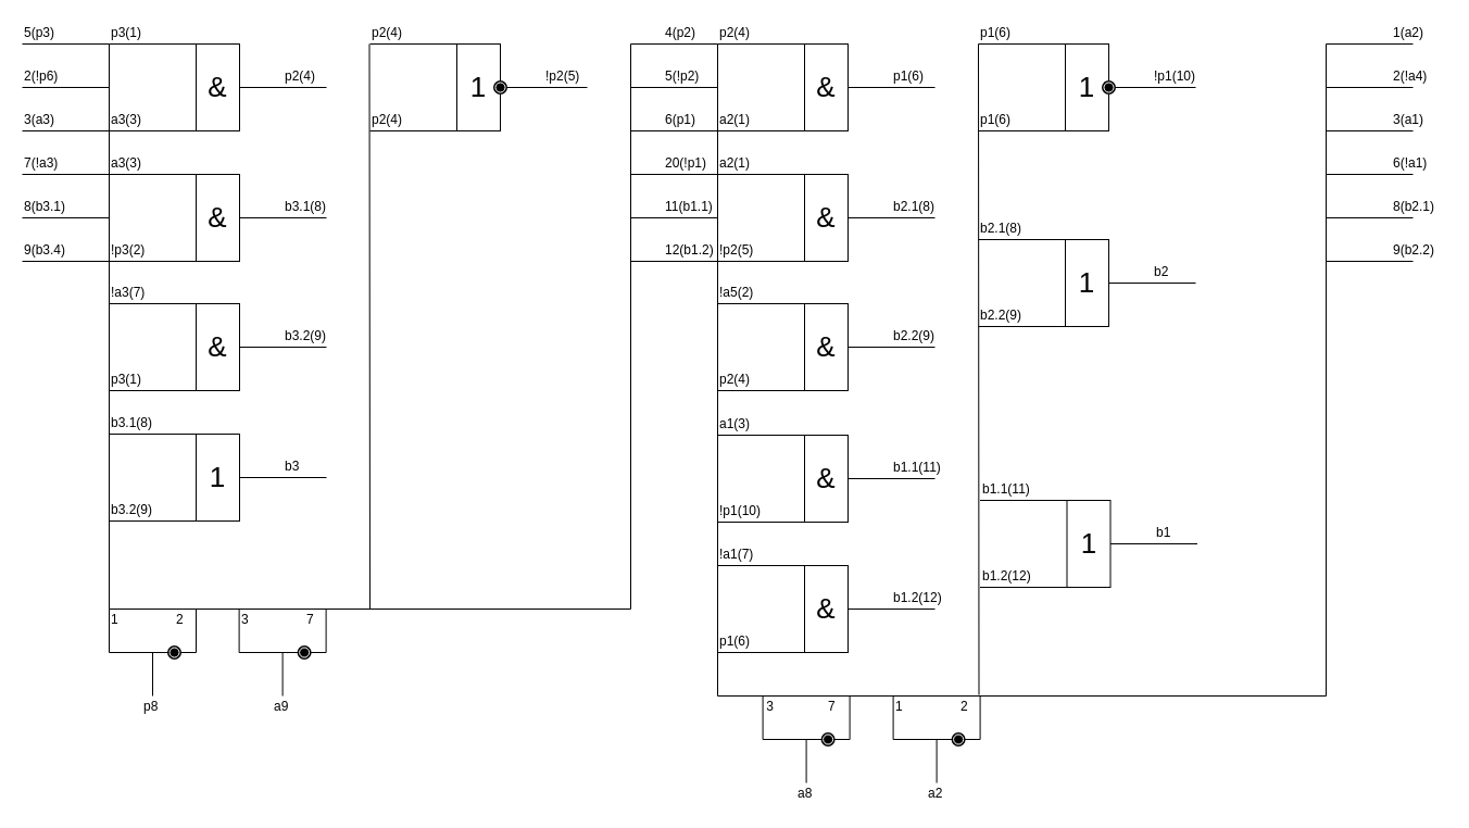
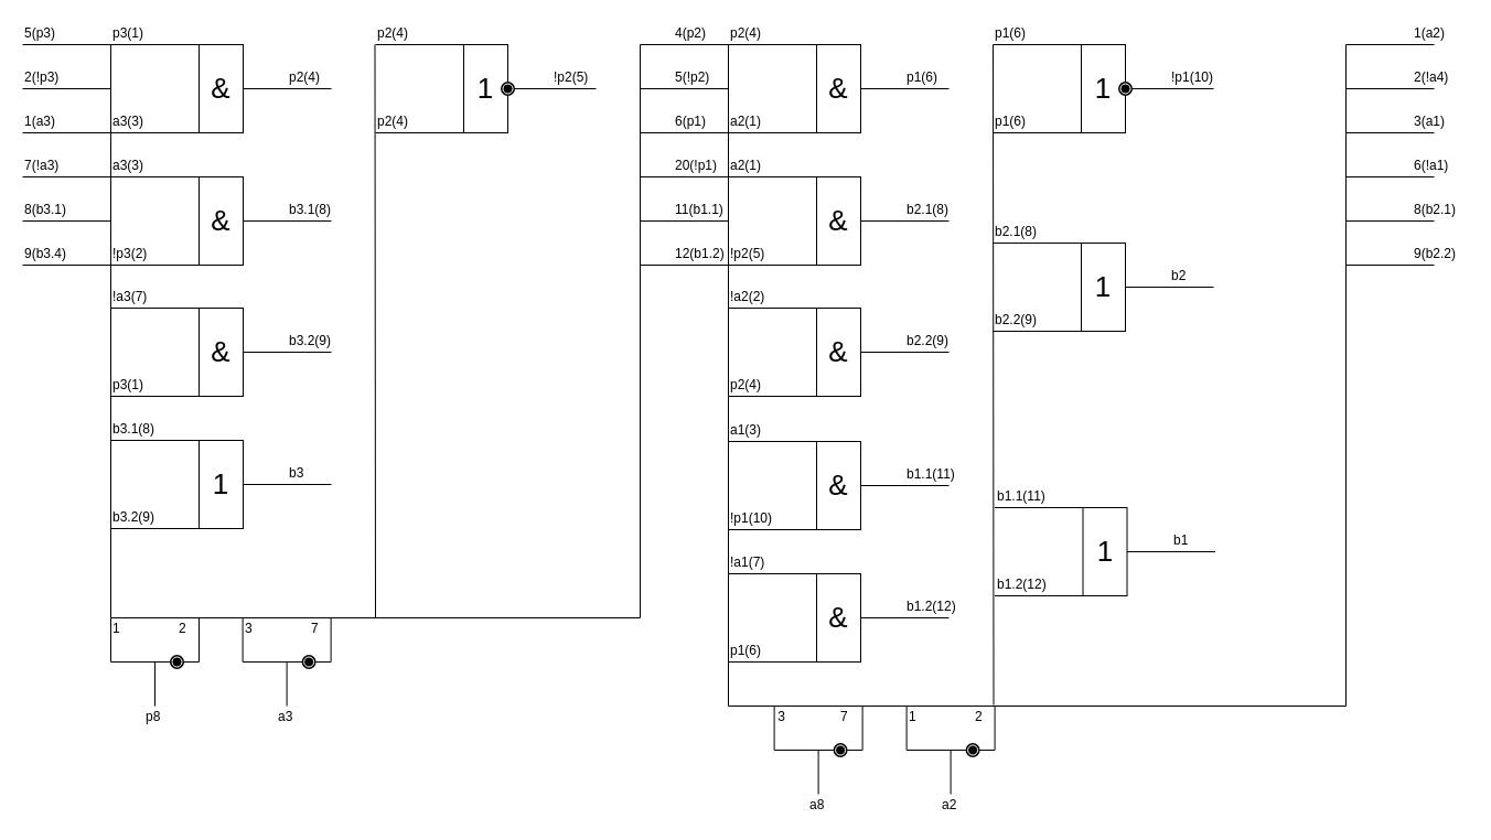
- <mxCell id="27" value="2(!p6)" style="text;html=1;resizable=0;points=[];autosize=1;align=left;verticalAlign=top;spacingTop=-4;" parent="1" vertex="1"><mxGeometry x="20" y="60" width="50" height="20" as="geometry" /></mxCell>
+ <mxCell id="27" value="2(!p3)" style="text;html=1;resizable=0;points=[];autosize=1;align=left;verticalAlign=top;spacingTop=-4;" parent="1" vertex="1"><mxGeometry x="20" y="60" width="50" height="20" as="geometry" /></mxCell>
- <mxCell id="28" value="3(a3)" style="text;html=1;resizable=0;points=[];autosize=1;align=left;verticalAlign=top;spacingTop=-4;" parent="1" vertex="1"><mxGeometry x="20" y="100" width="40" height="20" as="geometry" /></mxCell>
+ <mxCell id="28" value="1(a3)" style="text;html=1;resizable=0;points=[];autosize=1;align=left;verticalAlign=top;spacingTop=-4;" parent="1" vertex="1"><mxGeometry x="20" y="100" width="40" height="20" as="geometry" /></mxCell>
- <mxCell id="89" value="!a5(2)" style="text;html=1;resizable=0;points=[];autosize=1;align=left;verticalAlign=top;spacingTop=-4;" parent="1" vertex="1"><mxGeometry x="660" y="259" width="50" height="20" as="geometry" /></mxCell>
+ <mxCell id="89" value="!a2(2)" style="text;html=1;resizable=0;points=[];autosize=1;align=left;verticalAlign=top;spacingTop=-4;" parent="1" vertex="1"><mxGeometry x="660" y="259" width="50" height="20" as="geometry" /></mxCell>
- <mxCell id="157" value="a9" style="text;html=1;resizable=0;points=[];autosize=1;align=left;verticalAlign=top;spacingTop=-4;" parent="1" vertex="1"><mxGeometry x="249.621" y="640" width="30" height="20" as="geometry" /></mxCell>
+ <mxCell id="157" value="a3" style="text;html=1;resizable=0;points=[];autosize=1;align=left;verticalAlign=top;spacingTop=-4;" parent="1" vertex="1"><mxGeometry x="249.621" y="640" width="30" height="20" as="geometry" /></mxCell>
